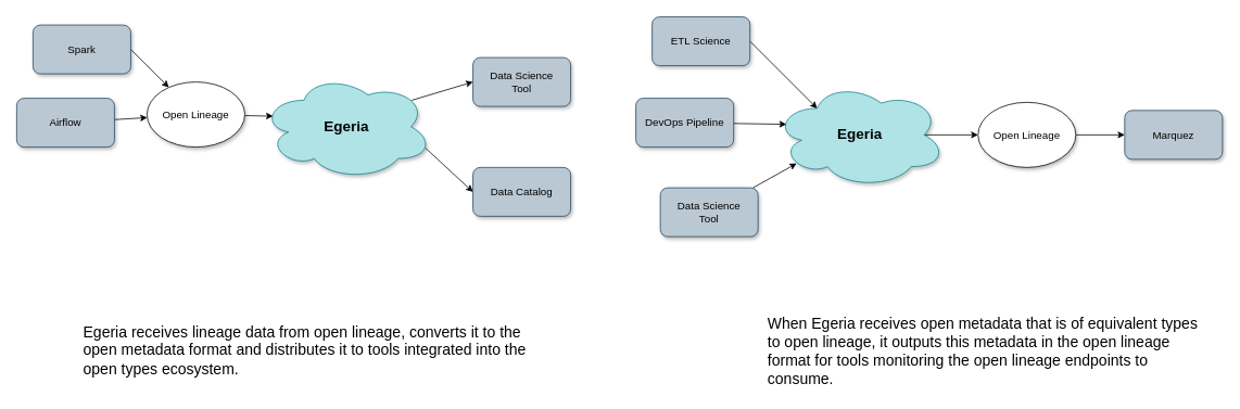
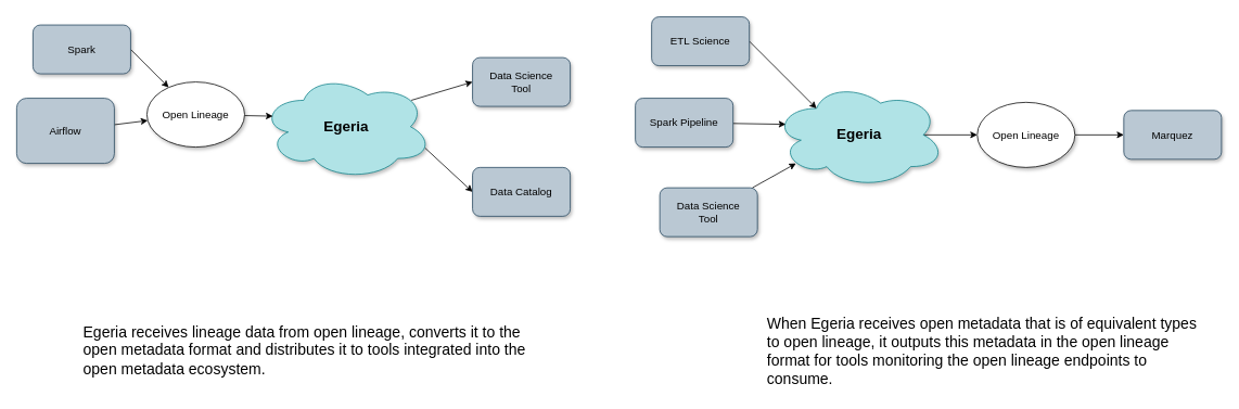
- <mxCell id="12" value="Airflow" style="rounded=1;whiteSpace=wrap;html=1;fontSize=13;fillColor=#bac8d3;strokeColor=#23445d;shadow=1;" vertex="1" parent="1"><mxGeometry x="20" y="120" width="120" height="60" as="geometry" /></mxCell>
+ <mxCell id="12" value="Airflow" style="rounded=1;whiteSpace=wrap;html=1;fontSize=13;fillColor=#bac8d3;strokeColor=#23445d;shadow=1;" vertex="1" parent="1"><mxGeometry x="20" y="120" width="120" height="80" as="geometry" /></mxCell>
- <mxCell id="18" value="DevOps Pipeline" style="rounded=1;whiteSpace=wrap;html=1;fontSize=13;fillColor=#bac8d3;strokeColor=#23445d;shadow=1;" vertex="1" parent="1"><mxGeometry x="780" y="120" width="120" height="60" as="geometry" /></mxCell>
+ <mxCell id="18" value="Spark Pipeline" style="rounded=1;whiteSpace=wrap;html=1;fontSize=13;fillColor=#bac8d3;strokeColor=#23445d;shadow=1;" vertex="1" parent="1"><mxGeometry x="780" y="120" width="120" height="60" as="geometry" /></mxCell>
- <mxCell id="24" value="&lt;p dir=&quot;ltr&quot; style=&quot;line-height: 1.2 ; margin-top: 0pt ; margin-bottom: 0pt&quot; id=&quot;docs-internal-guid-3ed5210f-7fff-9405-2492-6d164cdfb515&quot;&gt;&lt;span style=&quot;font-size: 14pt; font-family: arial; color: rgb(0, 0, 0); background-color: transparent; font-weight: 400; font-style: normal; font-variant: normal; text-decoration: none; vertical-align: baseline;&quot;&gt;Egeria receives lineage data from open lineage, converts it to the open metadata format and distributes it to tools integrated into the open types ecosystem.&lt;/span&gt;&lt;/p&gt;" style="text;whiteSpace=wrap;html=1;fontSize=13;" vertex="1" parent="1"><mxGeometry x="100" y="390" width="550" height="80" as="geometry" /></mxCell>
+ <mxCell id="24" value="&lt;p dir=&quot;ltr&quot; style=&quot;line-height: 1.2 ; margin-top: 0pt ; margin-bottom: 0pt&quot; id=&quot;docs-internal-guid-3ed5210f-7fff-9405-2492-6d164cdfb515&quot;&gt;&lt;span style=&quot;font-size: 14pt; font-family: arial; color: rgb(0, 0, 0); background-color: transparent; font-weight: 400; font-style: normal; font-variant: normal; text-decoration: none; vertical-align: baseline;&quot;&gt;Egeria receives lineage data from open lineage, converts it to the open metadata format and distributes it to tools integrated into the open metadata ecosystem.&lt;/span&gt;&lt;/p&gt;" style="text;whiteSpace=wrap;html=1;fontSize=13;" vertex="1" parent="1"><mxGeometry x="100" y="390" width="550" height="80" as="geometry" /></mxCell>
